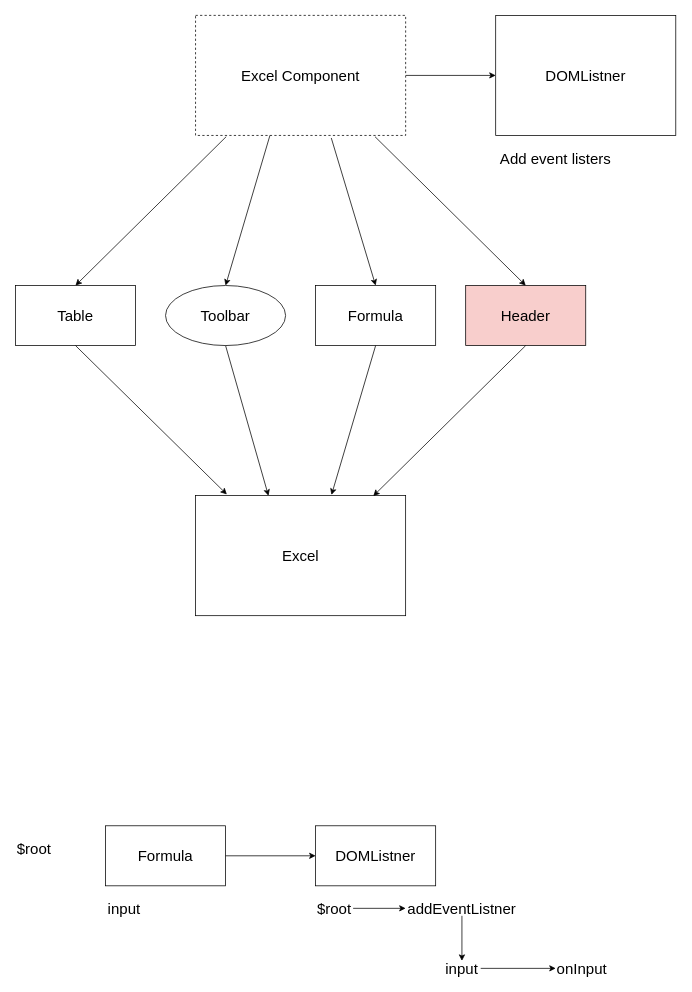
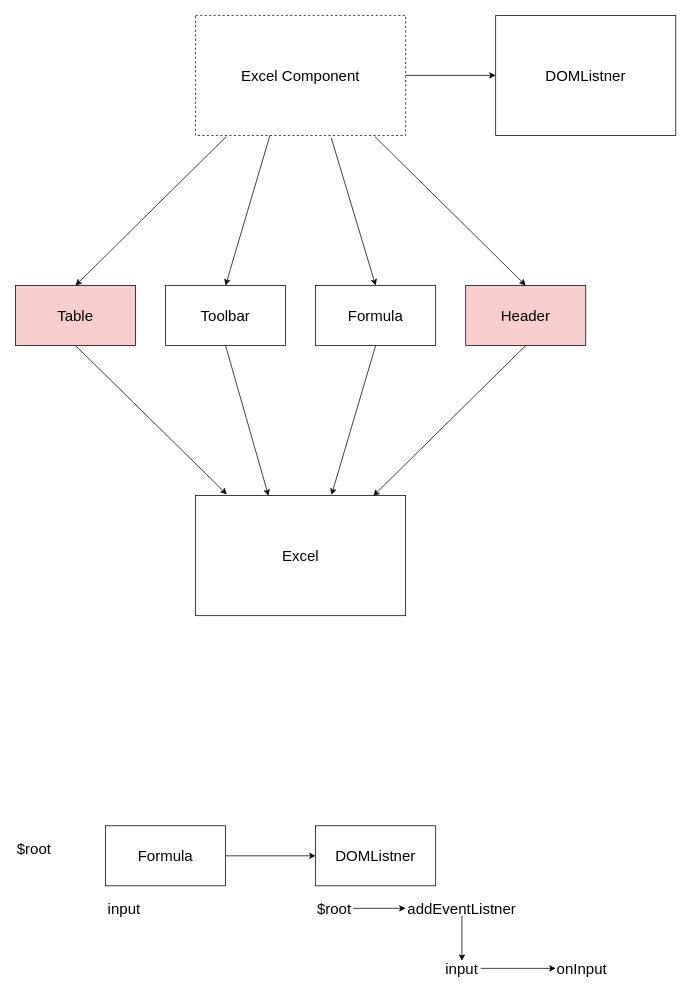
- <mxCell id="9" value="Add event listers" style="text;html=1;strokeColor=none;fillColor=none;align=center;verticalAlign=middle;whiteSpace=wrap;rounded=0;fontSize=20;" parent="1" vertex="1"><mxGeometry x="660" y="200" width="160" height="20" as="geometry" /></mxCell>
- <mxCell id="5" value="Table" style="rounded=0;whiteSpace=wrap;html=1;fontSize=20;" parent="1" vertex="1"><mxGeometry x="20" y="380" width="160" height="80" as="geometry" /></mxCell>
+ <mxCell id="5" value="Table" style="rounded=0;whiteSpace=wrap;html=1;fontSize=20;fillColor=#f8cecc;" parent="1" vertex="1"><mxGeometry x="20" y="380" width="160" height="80" as="geometry" /></mxCell>
- <mxCell id="4" value="Toolbar" style="ellipse;whiteSpace=wrap;html=1;strokeWidth=1;fontSize=20;" parent="1" vertex="1"><mxGeometry x="220" y="380" width="160" height="80" as="geometry" /></mxCell>
+ <mxCell id="4" value="Toolbar" style="rounded=0;whiteSpace=wrap;html=1;strokeWidth=1;fontSize=20;" parent="1" vertex="1"><mxGeometry x="220" y="380" width="160" height="80" as="geometry" /></mxCell>
